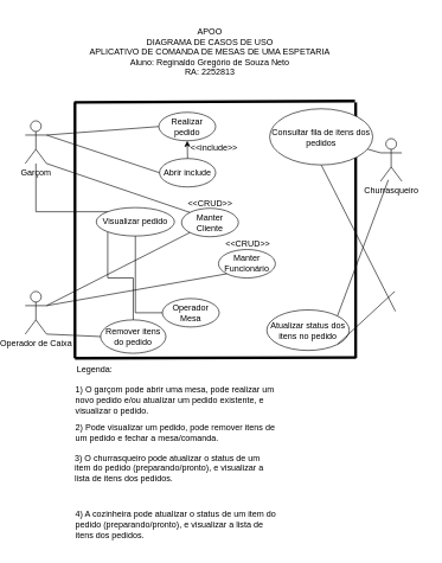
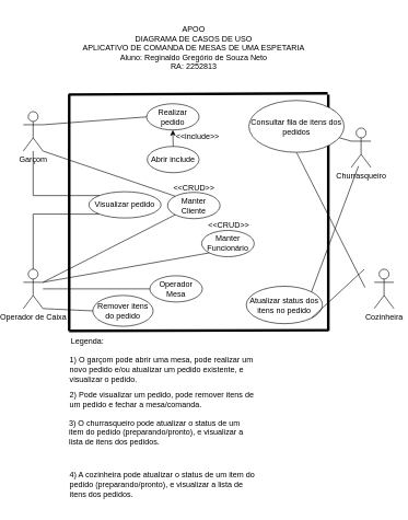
- <mxCell id="38" value="" style="endArrow=none;html=1;rounded=0;exitX=1;exitY=0.333;exitDx=0;exitDy=0;exitPerimeter=0;entryX=0;entryY=0.5;entryDx=0;entryDy=0;" parent="1" source="2" target="15" edge="1"><mxGeometry width="50" height="50" relative="1" as="geometry"><mxPoint x="130" y="246" as="sourcePoint" /><mxPoint x="180" y="196" as="targetPoint" /></mxGeometry></mxCell>
- <mxCell id="9" style="edgeStyle=orthogonalEdgeStyle;rounded=0;orthogonalLoop=1;jettySize=auto;html=1;exitX=0;exitY=0.5;exitDx=0;exitDy=0;endArrow=none;endFill=0;" parent="1" source="10" target="13" edge="1"><mxGeometry relative="1" as="geometry" /></mxCell>
+ <mxCell id="9" style="edgeStyle=orthogonalEdgeStyle;rounded=0;orthogonalLoop=1;jettySize=auto;html=1;exitX=0;exitY=0.5;exitDx=0;exitDy=0;endArrow=none;endFill=0;" parent="1" source="10" target="3" edge="1"><mxGeometry relative="1" as="geometry" /></mxCell>
- <mxCell id="12" style="edgeStyle=orthogonalEdgeStyle;rounded=0;orthogonalLoop=1;jettySize=auto;html=1;exitX=0;exitY=1;exitDx=0;exitDy=0;endArrow=none;endFill=0;" parent="1" source="13" target="21" edge="1"><mxGeometry relative="1" as="geometry" /></mxCell>
+ <mxCell id="12" style="edgeStyle=orthogonalEdgeStyle;rounded=0;orthogonalLoop=1;jettySize=auto;html=1;exitX=0;exitY=1;exitDx=0;exitDy=0;entryX=0.5;entryY=0;entryDx=0;entryDy=0;entryPerimeter=0;endArrow=none;endFill=0;" parent="1" source="13" target="3" edge="1"><mxGeometry relative="1" as="geometry" /></mxCell>
+ <mxCell id="5" value="Cozinheira" style="shape=umlActor;verticalLabelPosition=bottom;verticalAlign=top;html=1;outlineConnect=0;" parent="1" vertex="1"><mxGeometry x="555" y="409" width="30" height="60" as="geometry" /></mxCell>
